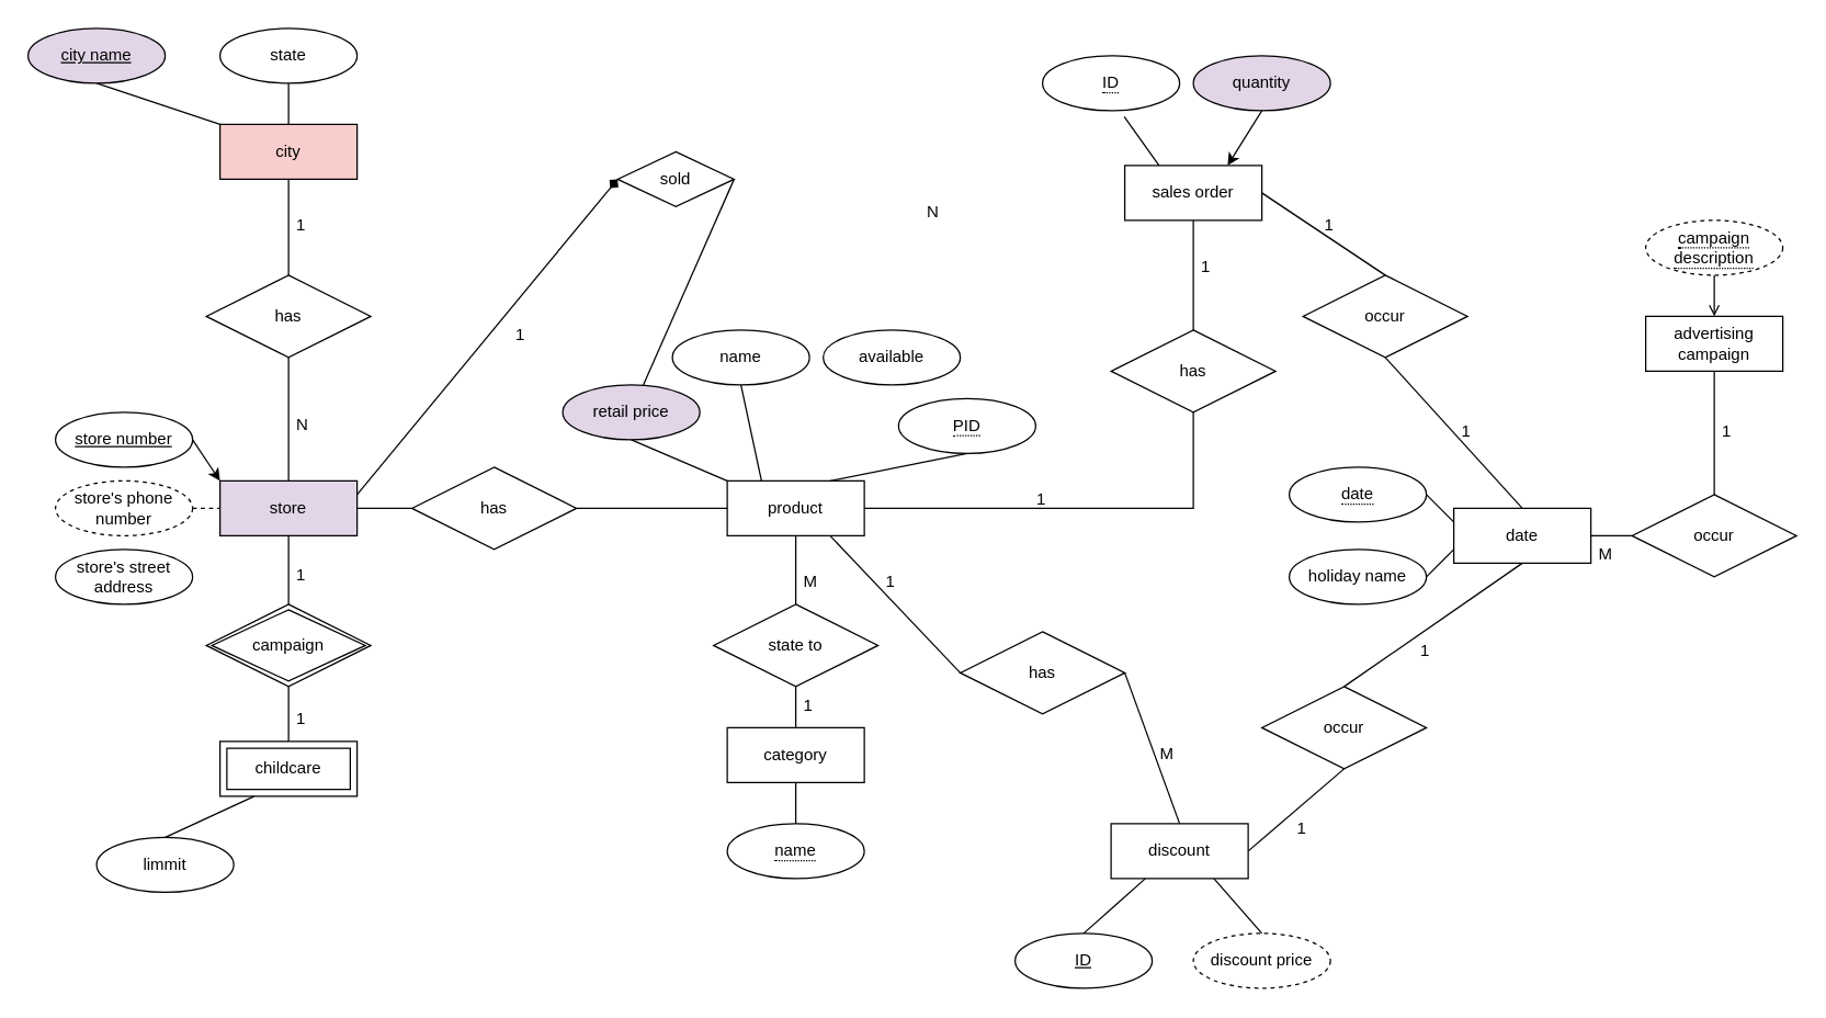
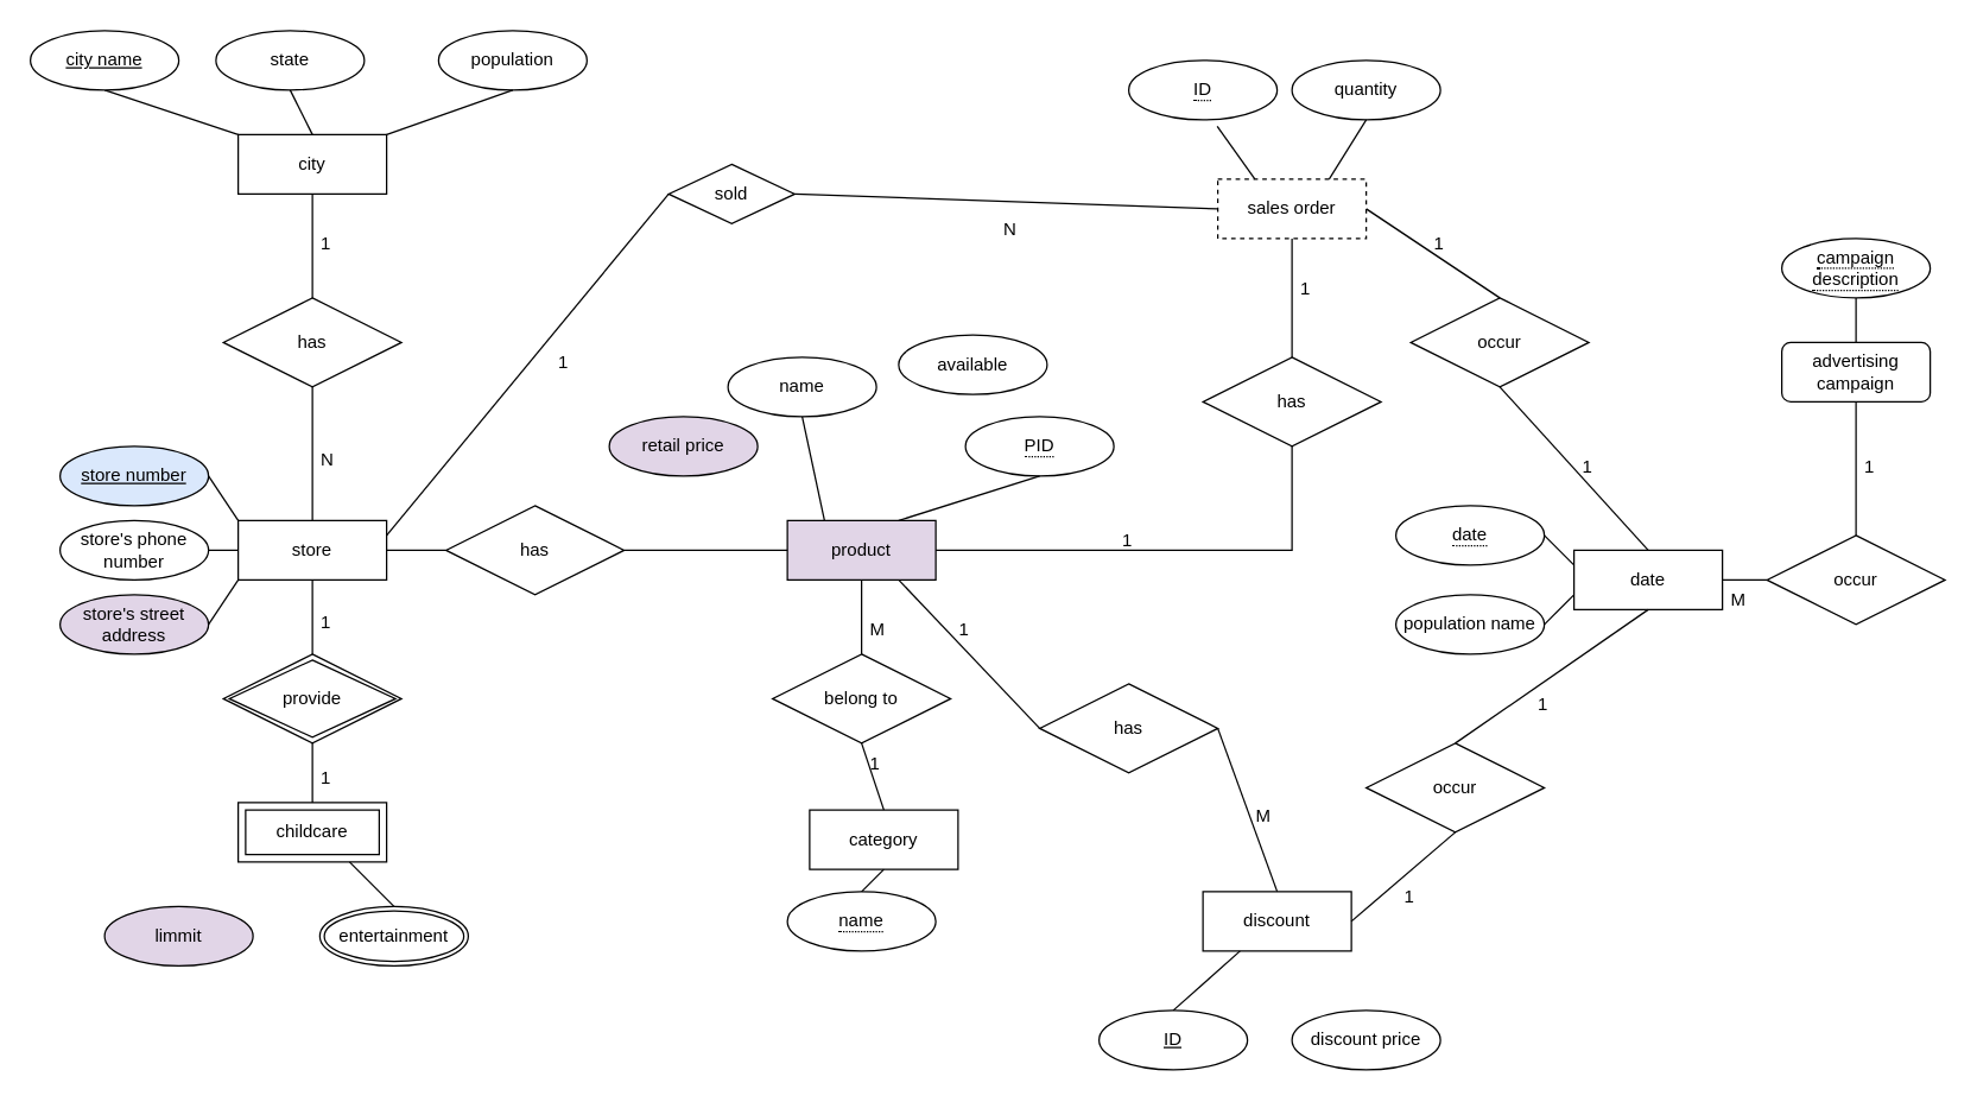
- <mxCell id="60" value="city name" style="ellipse;whiteSpace=wrap;html=1;align=center;fontStyle=4;fillColor=#e1d5e7;" vertex="1" parent="1"><mxGeometry x="20" y="20" width="100" height="40" as="geometry" /></mxCell>
+ <mxCell id="60" value="city name" style="ellipse;whiteSpace=wrap;html=1;align=center;fontStyle=4;" vertex="1" parent="1"><mxGeometry x="20" y="20" width="100" height="40" as="geometry" /></mxCell>
- <mxCell id="12" value="state" style="ellipse;whiteSpace=wrap;html=1;align=center;" vertex="1" parent="1"><mxGeometry x="160" y="20" width="100" height="40" as="geometry" /></mxCell>
+ <mxCell id="12" value="state" style="ellipse;whiteSpace=wrap;html=1;align=center;" vertex="1" parent="1"><mxGeometry x="145" y="20" width="100" height="40" as="geometry" /></mxCell>
+ <mxCell id="13" value="population" style="ellipse;whiteSpace=wrap;html=1;align=center;" vertex="1" parent="1"><mxGeometry x="295" y="20" width="100" height="40" as="geometry" /></mxCell>
- <mxCell id="51" value="quantity" style="ellipse;whiteSpace=wrap;html=1;align=center;fillColor=#e1d5e7;" vertex="1" parent="1"><mxGeometry x="870" y="40" width="100" height="40" as="geometry" /></mxCell>
+ <mxCell id="51" value="quantity" style="ellipse;whiteSpace=wrap;html=1;align=center;" vertex="1" parent="1"><mxGeometry x="870" y="40" width="100" height="40" as="geometry" /></mxCell>
+ <mxCell id="59" value="" style="endArrow=none;html=1;rounded=0;entryX=0.5;entryY=1;entryDx=0;entryDy=0;exitX=1;exitY=0;exitDx=0;exitDy=0;" edge="1" parent="1" source="10" target="13"><mxGeometry relative="1" as="geometry"><mxPoint x="260" y="180" as="sourcePoint" /><mxPoint x="420" y="180" as="targetPoint" /></mxGeometry></mxCell>
- <mxCell id="10" value="city" style="whiteSpace=wrap;html=1;align=center;fillColor=#f8cecc;" vertex="1" parent="1"><mxGeometry x="160" y="90" width="100" height="40" as="geometry" /></mxCell>
+ <mxCell id="10" value="city" style="whiteSpace=wrap;html=1;align=center;" vertex="1" parent="1"><mxGeometry x="160" y="90" width="100" height="40" as="geometry" /></mxCell>
- <mxCell id="74" value="" style="endArrow=classic;html=1;rounded=0;exitX=0.5;exitY=1;exitDx=0;exitDy=0;entryX=0.75;entryY=0;entryDx=0;entryDy=0;" edge="1" parent="1" source="51" target="42"><mxGeometry relative="1" as="geometry"><mxPoint x="920" y="110" as="sourcePoint" /><mxPoint x="970" y="280" as="targetPoint" /></mxGeometry></mxCell>
+ <mxCell id="74" value="" style="endArrow=none;html=1;rounded=0;exitX=0.5;exitY=1;exitDx=0;exitDy=0;entryX=0.75;entryY=0;entryDx=0;entryDy=0;" edge="1" parent="1" source="51" target="42"><mxGeometry relative="1" as="geometry"><mxPoint x="920" y="110" as="sourcePoint" /><mxPoint x="970" y="280" as="targetPoint" /></mxGeometry></mxCell>
- <mxCell id="46" value="" style="endArrow=diamond;html=1;rounded=0;exitX=1;exitY=0.25;exitDx=0;exitDy=0;entryX=0;entryY=0.5;entryDx=0;entryDy=0;" edge="1" parent="1" source="2" target="45"><mxGeometry relative="1" as="geometry"><mxPoint x="490" y="350" as="sourcePoint" /><mxPoint x="650" y="350" as="targetPoint" /></mxGeometry></mxCell>
+ <mxCell id="46" value="" style="endArrow=none;html=1;rounded=0;exitX=1;exitY=0.25;exitDx=0;exitDy=0;entryX=0;entryY=0.5;entryDx=0;entryDy=0;" edge="1" parent="1" source="2" target="45"><mxGeometry relative="1" as="geometry"><mxPoint x="490" y="350" as="sourcePoint" /><mxPoint x="650" y="350" as="targetPoint" /></mxGeometry></mxCell>
- <mxCell id="42" value="sales order" style="whiteSpace=wrap;html=1;align=center;gradientColor=none;" vertex="1" parent="1"><mxGeometry x="820" y="120" width="100" height="40" as="geometry" /></mxCell>
+ <mxCell id="42" value="sales order" style="whiteSpace=wrap;html=1;align=center;gradientColor=none;dashed=1;" vertex="1" parent="1"><mxGeometry x="820" y="120" width="100" height="40" as="geometry" /></mxCell>
- <mxCell id="56" value="&lt;span style=&quot;border-bottom: 1px dotted&quot;&gt;campaign description&lt;/span&gt;" style="ellipse;whiteSpace=wrap;html=1;align=center;dashed=1;" vertex="1" parent="1"><mxGeometry x="1200" y="160" width="100" height="40" as="geometry" /></mxCell>
+ <mxCell id="56" value="&lt;span style=&quot;border-bottom: 1px dotted&quot;&gt;campaign description&lt;/span&gt;" style="ellipse;whiteSpace=wrap;html=1;align=center;" vertex="1" parent="1"><mxGeometry x="1200" y="160" width="100" height="40" as="geometry" /></mxCell>
- <mxCell id="47" value="" style="endArrow=none;html=1;rounded=0;exitX=1;exitY=0.5;exitDx=0;exitDy=0;" edge="1" parent="1" source="45" target="41"><mxGeometry relative="1" as="geometry"><mxPoint x="490" y="350" as="sourcePoint" /><mxPoint x="650" y="350" as="targetPoint" /></mxGeometry></mxCell>
+ <mxCell id="47" value="" style="endArrow=none;html=1;rounded=0;exitX=1;exitY=0.5;exitDx=0;exitDy=0;entryX=0;entryY=0.5;entryDx=0;entryDy=0;" edge="1" parent="1" source="45" target="42"><mxGeometry relative="1" as="geometry"><mxPoint x="490" y="350" as="sourcePoint" /><mxPoint x="650" y="350" as="targetPoint" /></mxGeometry></mxCell>
- <mxCell id="91" value="" style="endArrow=open;html=1;rounded=0;exitX=0.5;exitY=1;exitDx=0;exitDy=0;entryX=0.5;entryY=0;entryDx=0;entryDy=0;" edge="1" parent="1" source="56" target="55"><mxGeometry relative="1" as="geometry"><mxPoint x="1130" y="380" as="sourcePoint" /><mxPoint x="1290" y="380" as="targetPoint" /></mxGeometry></mxCell>
+ <mxCell id="91" value="" style="endArrow=none;html=1;rounded=0;exitX=0.5;exitY=1;exitDx=0;exitDy=0;entryX=0.5;entryY=0;entryDx=0;entryDy=0;" edge="1" parent="1" source="56" target="55"><mxGeometry relative="1" as="geometry"><mxPoint x="1130" y="380" as="sourcePoint" /><mxPoint x="1290" y="380" as="targetPoint" /></mxGeometry></mxCell>
- <mxCell id="55" value="advertising campaign" style="whiteSpace=wrap;html=1;align=center;gradientColor=none;" vertex="1" parent="1"><mxGeometry x="1200" y="230" width="100" height="40" as="geometry" /></mxCell>
+ <mxCell id="55" value="advertising campaign" style="whiteSpace=wrap;html=1;align=center;gradientColor=none;rounded=1;" vertex="1" parent="1"><mxGeometry x="1200" y="230" width="100" height="40" as="geometry" /></mxCell>
- <mxCell id="25" value="available" style="ellipse;whiteSpace=wrap;html=1;align=center;" vertex="1" parent="1"><mxGeometry x="600" y="240" width="100" height="40" as="geometry" /></mxCell>
+ <mxCell id="25" value="available" style="ellipse;whiteSpace=wrap;html=1;align=center;" vertex="1" parent="1"><mxGeometry x="605" y="225" width="100" height="40" as="geometry" /></mxCell>
- <mxCell id="23" value="&lt;span style=&quot;border-bottom: 1px dotted&quot;&gt;PID&lt;/span&gt;" style="ellipse;whiteSpace=wrap;html=1;align=center;" vertex="1" parent="1"><mxGeometry x="655" y="290" width="100" height="40" as="geometry" /></mxCell>
+ <mxCell id="23" value="&lt;span style=&quot;border-bottom: 1px dotted&quot;&gt;PID&lt;/span&gt;" style="ellipse;whiteSpace=wrap;html=1;align=center;" vertex="1" parent="1"><mxGeometry x="650" y="280" width="100" height="40" as="geometry" /></mxCell>
- <mxCell id="3" value="store number" style="ellipse;whiteSpace=wrap;html=1;align=center;fontStyle=4;" vertex="1" parent="1"><mxGeometry x="40" y="300" width="100" height="40" as="geometry" /></mxCell>
+ <mxCell id="3" value="store number" style="ellipse;whiteSpace=wrap;html=1;align=center;fontStyle=4;fillColor=#dae8fc;" vertex="1" parent="1"><mxGeometry x="40" y="300" width="100" height="40" as="geometry" /></mxCell>
- <mxCell id="50" value="" style="endArrow=none;html=1;rounded=0;entryX=0.5;entryY=1;entryDx=0;entryDy=0;exitX=0;exitY=0;exitDx=0;exitDy=0;" edge="1" parent="1" source="22" target="41"><mxGeometry relative="1" as="geometry"><mxPoint x="370" y="330" as="sourcePoint" /><mxPoint x="570" y="280" as="targetPoint" /></mxGeometry></mxCell>
- <mxCell id="61" value="" style="endArrow=classic;html=1;rounded=0;exitX=1;exitY=0.5;exitDx=0;exitDy=0;entryX=0;entryY=0;entryDx=0;entryDy=0;" edge="1" parent="1" source="3" target="2"><mxGeometry relative="1" as="geometry"><mxPoint x="260" y="380" as="sourcePoint" /><mxPoint x="100" y="550" as="targetPoint" /></mxGeometry></mxCell>
+ <mxCell id="61" value="" style="endArrow=none;html=1;rounded=0;exitX=1;exitY=0.5;exitDx=0;exitDy=0;entryX=0;entryY=0;entryDx=0;entryDy=0;" edge="1" parent="1" source="3" target="2"><mxGeometry relative="1" as="geometry"><mxPoint x="260" y="380" as="sourcePoint" /><mxPoint x="100" y="550" as="targetPoint" /></mxGeometry></mxCell>
- <mxCell id="4" value="store's phone number" style="ellipse;whiteSpace=wrap;html=1;align=center;dashed=1;" vertex="1" parent="1"><mxGeometry x="40" y="350" width="100" height="40" as="geometry" /></mxCell>
+ <mxCell id="4" value="store's phone number" style="ellipse;whiteSpace=wrap;html=1;align=center;" vertex="1" parent="1"><mxGeometry x="40" y="350" width="100" height="40" as="geometry" /></mxCell>
- <mxCell id="62" value="" style="endArrow=none;html=1;rounded=0;exitX=1;exitY=0.5;exitDx=0;exitDy=0;entryX=0;entryY=0.5;entryDx=0;entryDy=0;dashed=1;" edge="1" parent="1" source="4" target="2"><mxGeometry relative="1" as="geometry"><mxPoint x="260" y="380" as="sourcePoint" /><mxPoint x="10" y="510" as="targetPoint" /></mxGeometry></mxCell>
+ <mxCell id="62" value="" style="endArrow=none;html=1;rounded=0;exitX=1;exitY=0.5;exitDx=0;exitDy=0;entryX=0;entryY=0.5;entryDx=0;entryDy=0;" edge="1" parent="1" source="4" target="2"><mxGeometry relative="1" as="geometry"><mxPoint x="260" y="380" as="sourcePoint" /><mxPoint x="10" y="510" as="targetPoint" /></mxGeometry></mxCell>
- <mxCell id="2" value="store" style="whiteSpace=wrap;html=1;align=center;fillColor=#e1d5e7;" vertex="1" parent="1"><mxGeometry x="160" y="350" width="100" height="40" as="geometry" /></mxCell>
+ <mxCell id="2" value="store" style="whiteSpace=wrap;html=1;align=center;" vertex="1" parent="1"><mxGeometry x="160" y="350" width="100" height="40" as="geometry" /></mxCell>
- <mxCell id="22" value="product" style="whiteSpace=wrap;html=1;align=center;" vertex="1" parent="1"><mxGeometry x="530" y="350" width="100" height="40" as="geometry" /></mxCell>
+ <mxCell id="22" value="product" style="whiteSpace=wrap;html=1;align=center;fillColor=#e1d5e7;" vertex="1" parent="1"><mxGeometry x="530" y="350" width="100" height="40" as="geometry" /></mxCell>
+ <mxCell id="63" value="" style="endArrow=none;html=1;rounded=0;exitX=1;exitY=0.5;exitDx=0;exitDy=0;entryX=0;entryY=1;entryDx=0;entryDy=0;" edge="1" parent="1" source="5" target="2"><mxGeometry relative="1" as="geometry"><mxPoint x="140" y="530" as="sourcePoint" /><mxPoint x="300" y="530" as="targetPoint" /></mxGeometry></mxCell>
- <mxCell id="5" value="store's street address" style="ellipse;whiteSpace=wrap;html=1;align=center;" vertex="1" parent="1"><mxGeometry x="40" y="400" width="100" height="40" as="geometry" /></mxCell>
+ <mxCell id="5" value="store's street address" style="ellipse;whiteSpace=wrap;html=1;align=center;fillColor=#e1d5e7;" vertex="1" parent="1"><mxGeometry x="40" y="400" width="100" height="40" as="geometry" /></mxCell>
- <mxCell id="54" value="holiday name" style="ellipse;whiteSpace=wrap;html=1;align=center;" vertex="1" parent="1"><mxGeometry x="940" y="400" width="100" height="40" as="geometry" /></mxCell>
+ <mxCell id="54" value="population name" style="ellipse;whiteSpace=wrap;html=1;align=center;" vertex="1" parent="1"><mxGeometry x="940" y="400" width="100" height="40" as="geometry" /></mxCell>
- <mxCell id="9" value="campaign" style="shape=rhombus;double=1;perimeter=rhombusPerimeter;whiteSpace=wrap;html=1;align=center;" vertex="1" parent="1"><mxGeometry x="150" y="440" width="120" height="60" as="geometry" /></mxCell>
+ <mxCell id="9" value="provide" style="shape=rhombus;double=1;perimeter=rhombusPerimeter;whiteSpace=wrap;html=1;align=center;" vertex="1" parent="1"><mxGeometry x="150" y="440" width="120" height="60" as="geometry" /></mxCell>
- <mxCell id="31" value="state to" style="shape=rhombus;perimeter=rhombusPerimeter;whiteSpace=wrap;html=1;align=center;gradientColor=none;" vertex="1" parent="1"><mxGeometry x="520" y="440" width="120" height="60" as="geometry" /></mxCell>
+ <mxCell id="31" value="belong to" style="shape=rhombus;perimeter=rhombusPerimeter;whiteSpace=wrap;html=1;align=center;gradientColor=none;" vertex="1" parent="1"><mxGeometry x="520" y="440" width="120" height="60" as="geometry" /></mxCell>
- <mxCell id="29" value="category" style="whiteSpace=wrap;html=1;align=center;gradientColor=none;" vertex="1" parent="1"><mxGeometry x="530" y="530" width="100" height="40" as="geometry" /></mxCell>
+ <mxCell id="29" value="category" style="whiteSpace=wrap;html=1;align=center;gradientColor=none;" vertex="1" parent="1"><mxGeometry x="545" y="545" width="100" height="40" as="geometry" /></mxCell>
+ <mxCell id="65" value="" style="endArrow=none;html=1;rounded=0;exitX=0.75;exitY=1;exitDx=0;exitDy=0;entryX=0.5;entryY=0;entryDx=0;entryDy=0;" edge="1" parent="1" source="6" target="7"><mxGeometry relative="1" as="geometry"><mxPoint x="260" y="380" as="sourcePoint" /><mxPoint x="420" y="380" as="targetPoint" /></mxGeometry></mxCell>
- <mxCell id="64" value="" style="endArrow=none;html=1;rounded=0;exitX=0.25;exitY=1;exitDx=0;exitDy=0;entryX=0.5;entryY=0;entryDx=0;entryDy=0;" edge="1" parent="1" source="6" target="8"><mxGeometry relative="1" as="geometry"><mxPoint x="90" y="679.5" as="sourcePoint" /><mxPoint x="250" y="679.5" as="targetPoint" /></mxGeometry></mxCell>
- <mxCell id="8" value="limmit" style="ellipse;whiteSpace=wrap;html=1;align=center;" vertex="1" parent="1"><mxGeometry x="70" y="610" width="100" height="40" as="geometry" /></mxCell>
+ <mxCell id="8" value="limmit" style="ellipse;whiteSpace=wrap;html=1;align=center;fillColor=#e1d5e7;" vertex="1" parent="1"><mxGeometry x="70" y="610" width="100" height="40" as="geometry" /></mxCell>
+ <mxCell id="7" value="entertainment" style="ellipse;shape=doubleEllipse;margin=3;whiteSpace=wrap;html=1;align=center;" vertex="1" parent="1"><mxGeometry x="215" y="610" width="100" height="40" as="geometry" /></mxCell>
- <mxCell id="75" value="" style="endArrow=none;html=1;rounded=0;exitX=0.75;exitY=1;exitDx=0;exitDy=0;entryX=0.5;entryY=0;entryDx=0;entryDy=0;" edge="1" parent="1" source="77" target="36"><mxGeometry relative="1" as="geometry"><mxPoint x="860" y="640" as="sourcePoint" /><mxPoint x="1100" y="480" as="targetPoint" /></mxGeometry></mxCell>
- <mxCell id="36" value="discount price" style="ellipse;whiteSpace=wrap;html=1;align=center;gradientColor=none;dashed=1;" vertex="1" parent="1"><mxGeometry x="870" y="680" width="100" height="40" as="geometry" /></mxCell>
+ <mxCell id="36" value="discount price" style="ellipse;whiteSpace=wrap;html=1;align=center;gradientColor=none;" vertex="1" parent="1"><mxGeometry x="870" y="680" width="100" height="40" as="geometry" /></mxCell>
